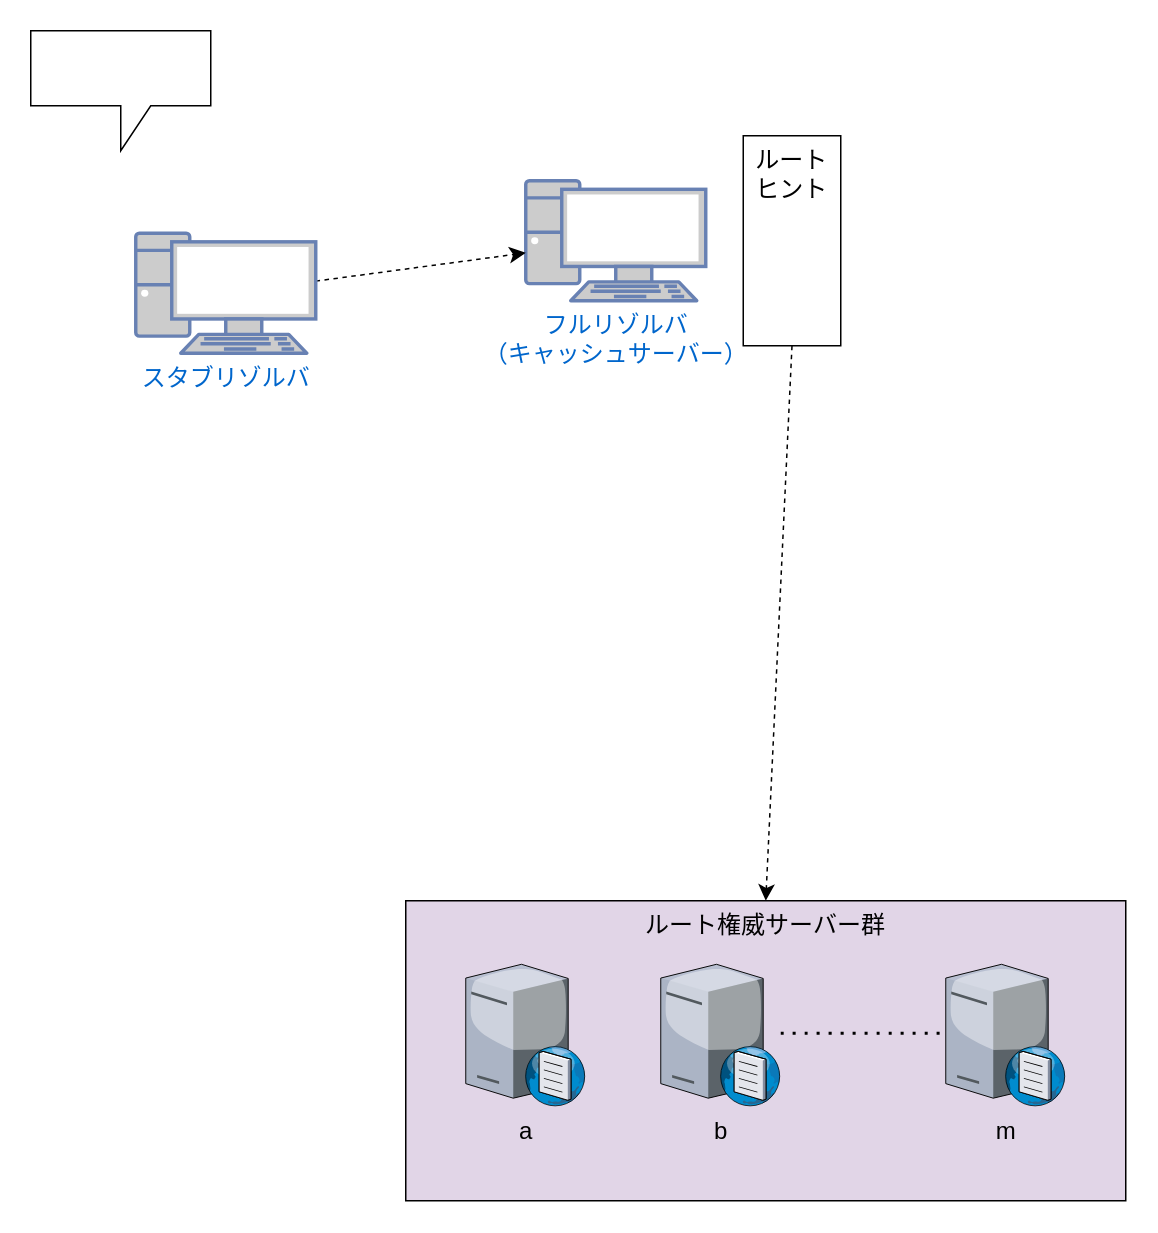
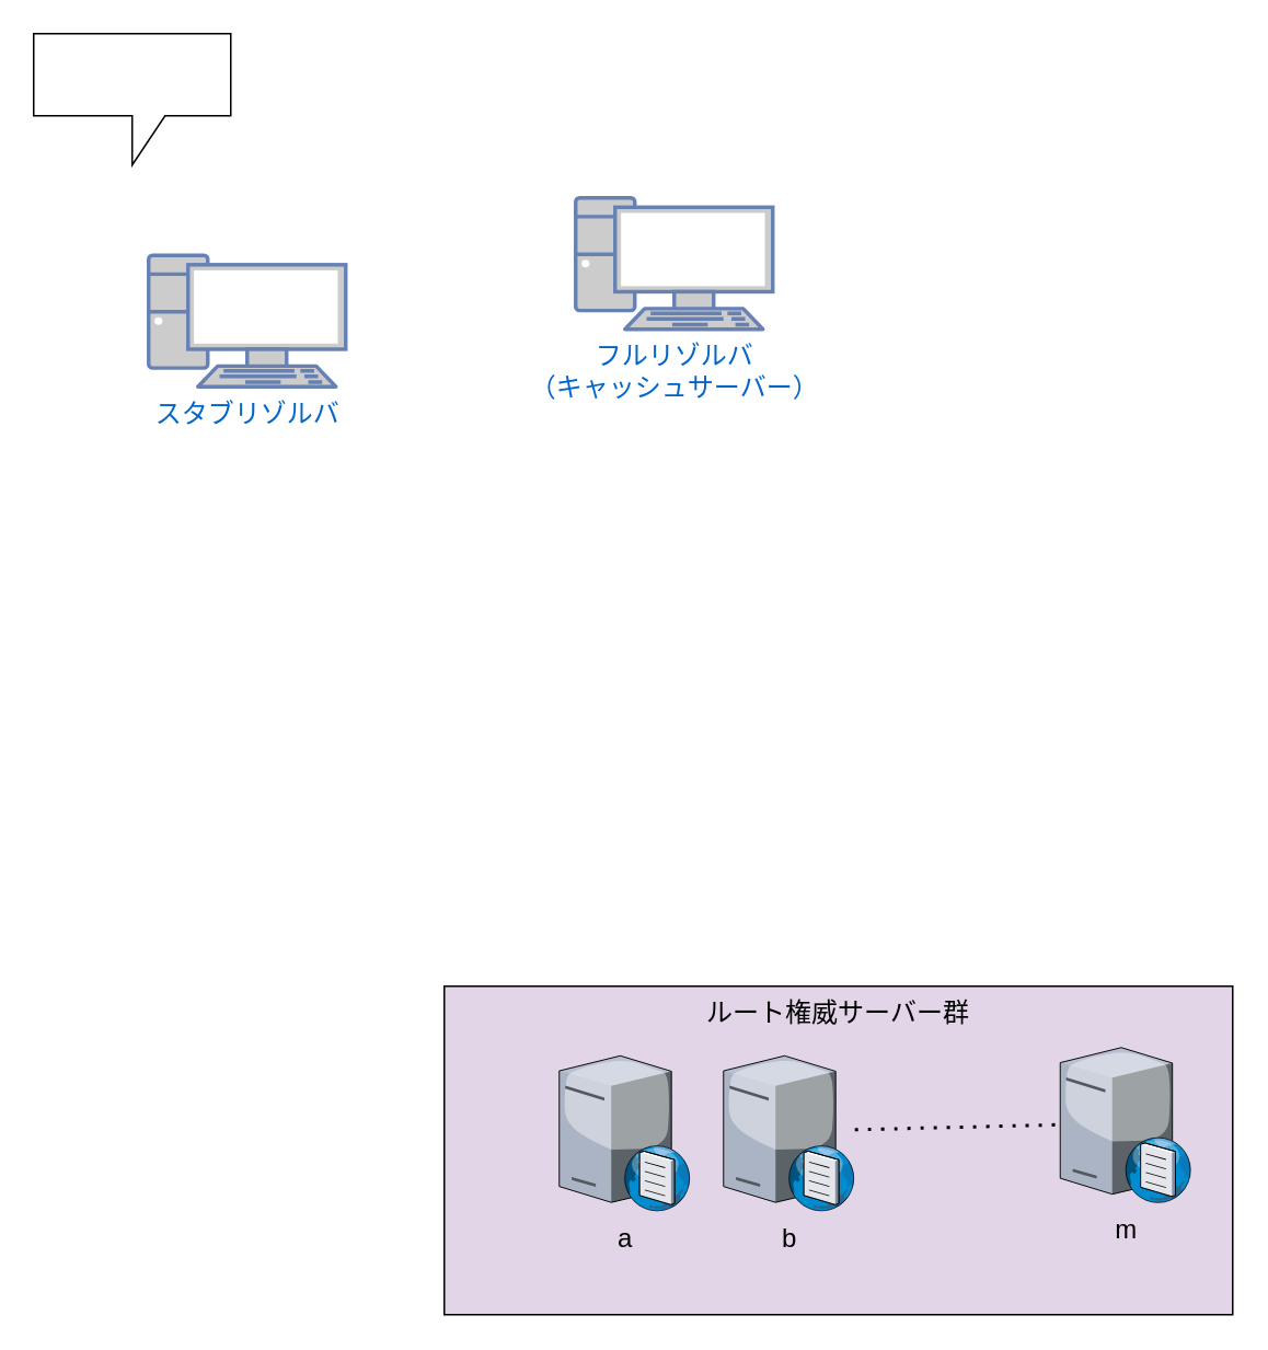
- <mxCell id="12" value="ルート&lt;br&gt;ヒント" style="rounded=0;whiteSpace=wrap;html=1;fontSize=16;verticalAlign=top;" vertex="1" parent="2"><mxGeometry x="495" y="90" width="65" height="140" as="geometry" /></mxCell>
- <mxCell id="9" style="edgeStyle=none;curved=1;rounded=0;orthogonalLoop=1;jettySize=auto;html=1;dashed=1;fontSize=12;endArrow=classic;endFill=1;startSize=8;endSize=8;" edge="1" parent="2" source="10" target="8"><mxGeometry relative="1" as="geometry" /></mxCell>
- <mxCell id="11" style="edgeStyle=none;curved=1;rounded=0;orthogonalLoop=1;jettySize=auto;html=1;exitX=0.5;exitY=1;exitDx=0;exitDy=0;entryX=0.5;entryY=0;entryDx=0;entryDy=0;dashed=1;fontSize=12;endArrow=classic;endFill=1;startSize=8;endSize=8;" edge="1" parent="2" source="12" target="3"><mxGeometry relative="1" as="geometry" /></mxCell>
- <mxCell id="4" value="a" style="verticalLabelPosition=bottom;sketch=0;aspect=fixed;html=1;verticalAlign=top;strokeColor=none;align=center;outlineConnect=0;shape=mxgraph.citrix.dns_server;fontSize=16;flipH=0;snapToPoint=0;" vertex="1" parent="2"><mxGeometry x="310" y="640" width="80" height="96.73" as="geometry" /></mxCell>
+ <mxCell id="4" value="a" style="verticalLabelPosition=bottom;sketch=0;aspect=fixed;html=1;verticalAlign=top;strokeColor=none;align=center;outlineConnect=0;shape=mxgraph.citrix.dns_server;fontSize=16;flipH=0;snapToPoint=0;" vertex="1" parent="2"><mxGeometry x="340" y="640" width="80" height="96.73" as="geometry" /></mxCell>
- <mxCell id="6" value="m" style="verticalLabelPosition=bottom;sketch=0;aspect=fixed;html=1;verticalAlign=top;strokeColor=none;align=center;outlineConnect=0;shape=mxgraph.citrix.dns_server;fontSize=16;flipH=0;snapToPoint=0;" vertex="1" parent="2"><mxGeometry x="630" y="640" width="80" height="96.73" as="geometry" /></mxCell>
+ <mxCell id="6" value="m" style="verticalLabelPosition=bottom;sketch=0;aspect=fixed;html=1;verticalAlign=top;strokeColor=none;align=center;outlineConnect=0;shape=mxgraph.citrix.dns_server;fontSize=16;flipH=0;snapToPoint=0;" vertex="1" parent="2"><mxGeometry x="645" y="635" width="80" height="96.73" as="geometry" /></mxCell>
